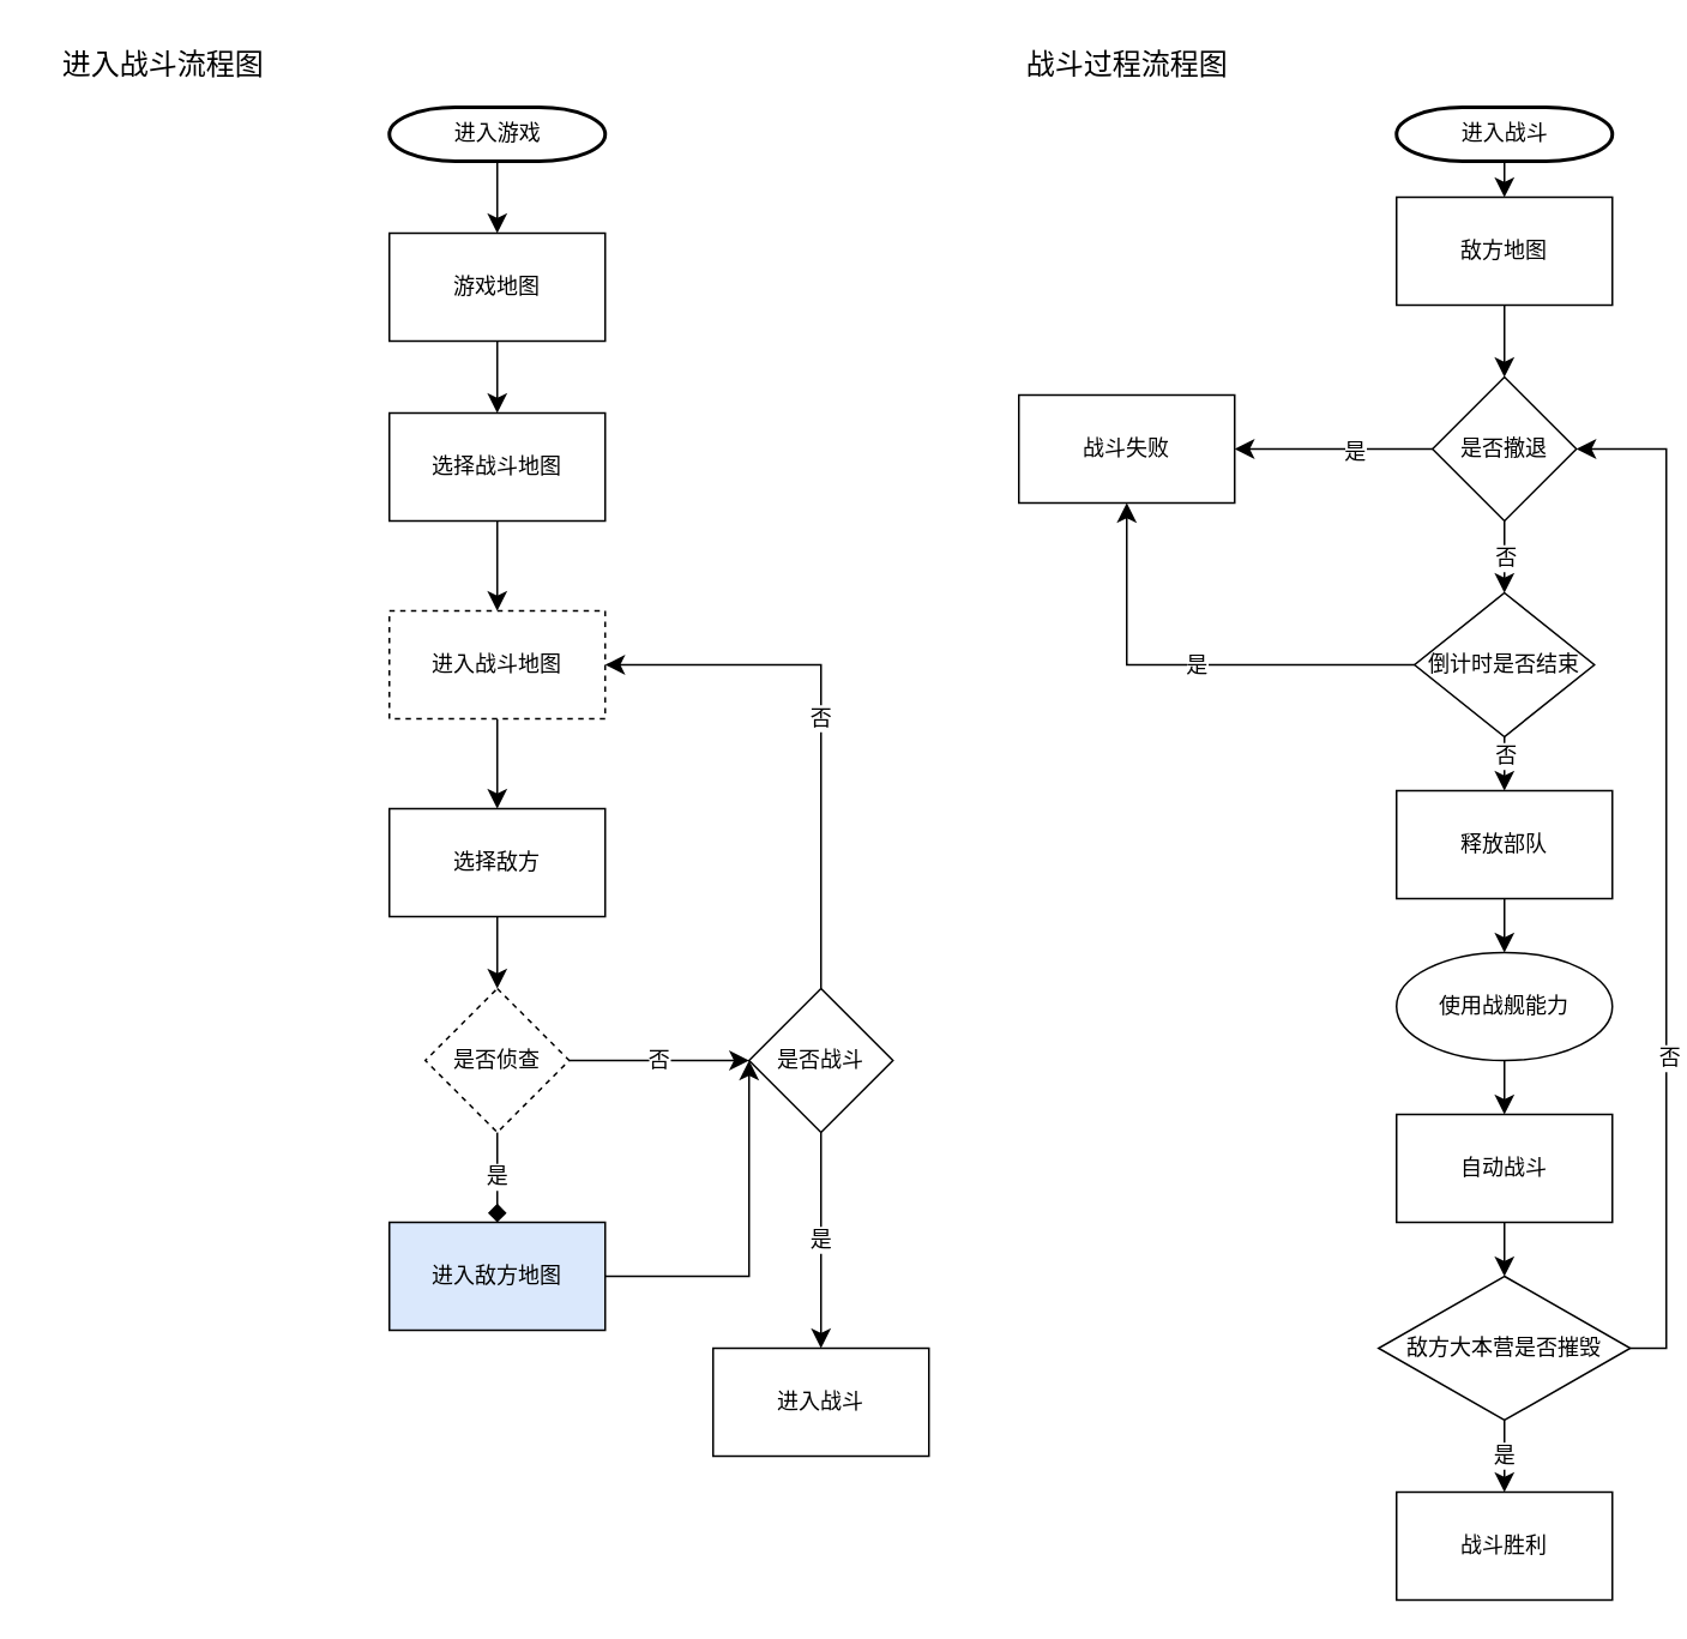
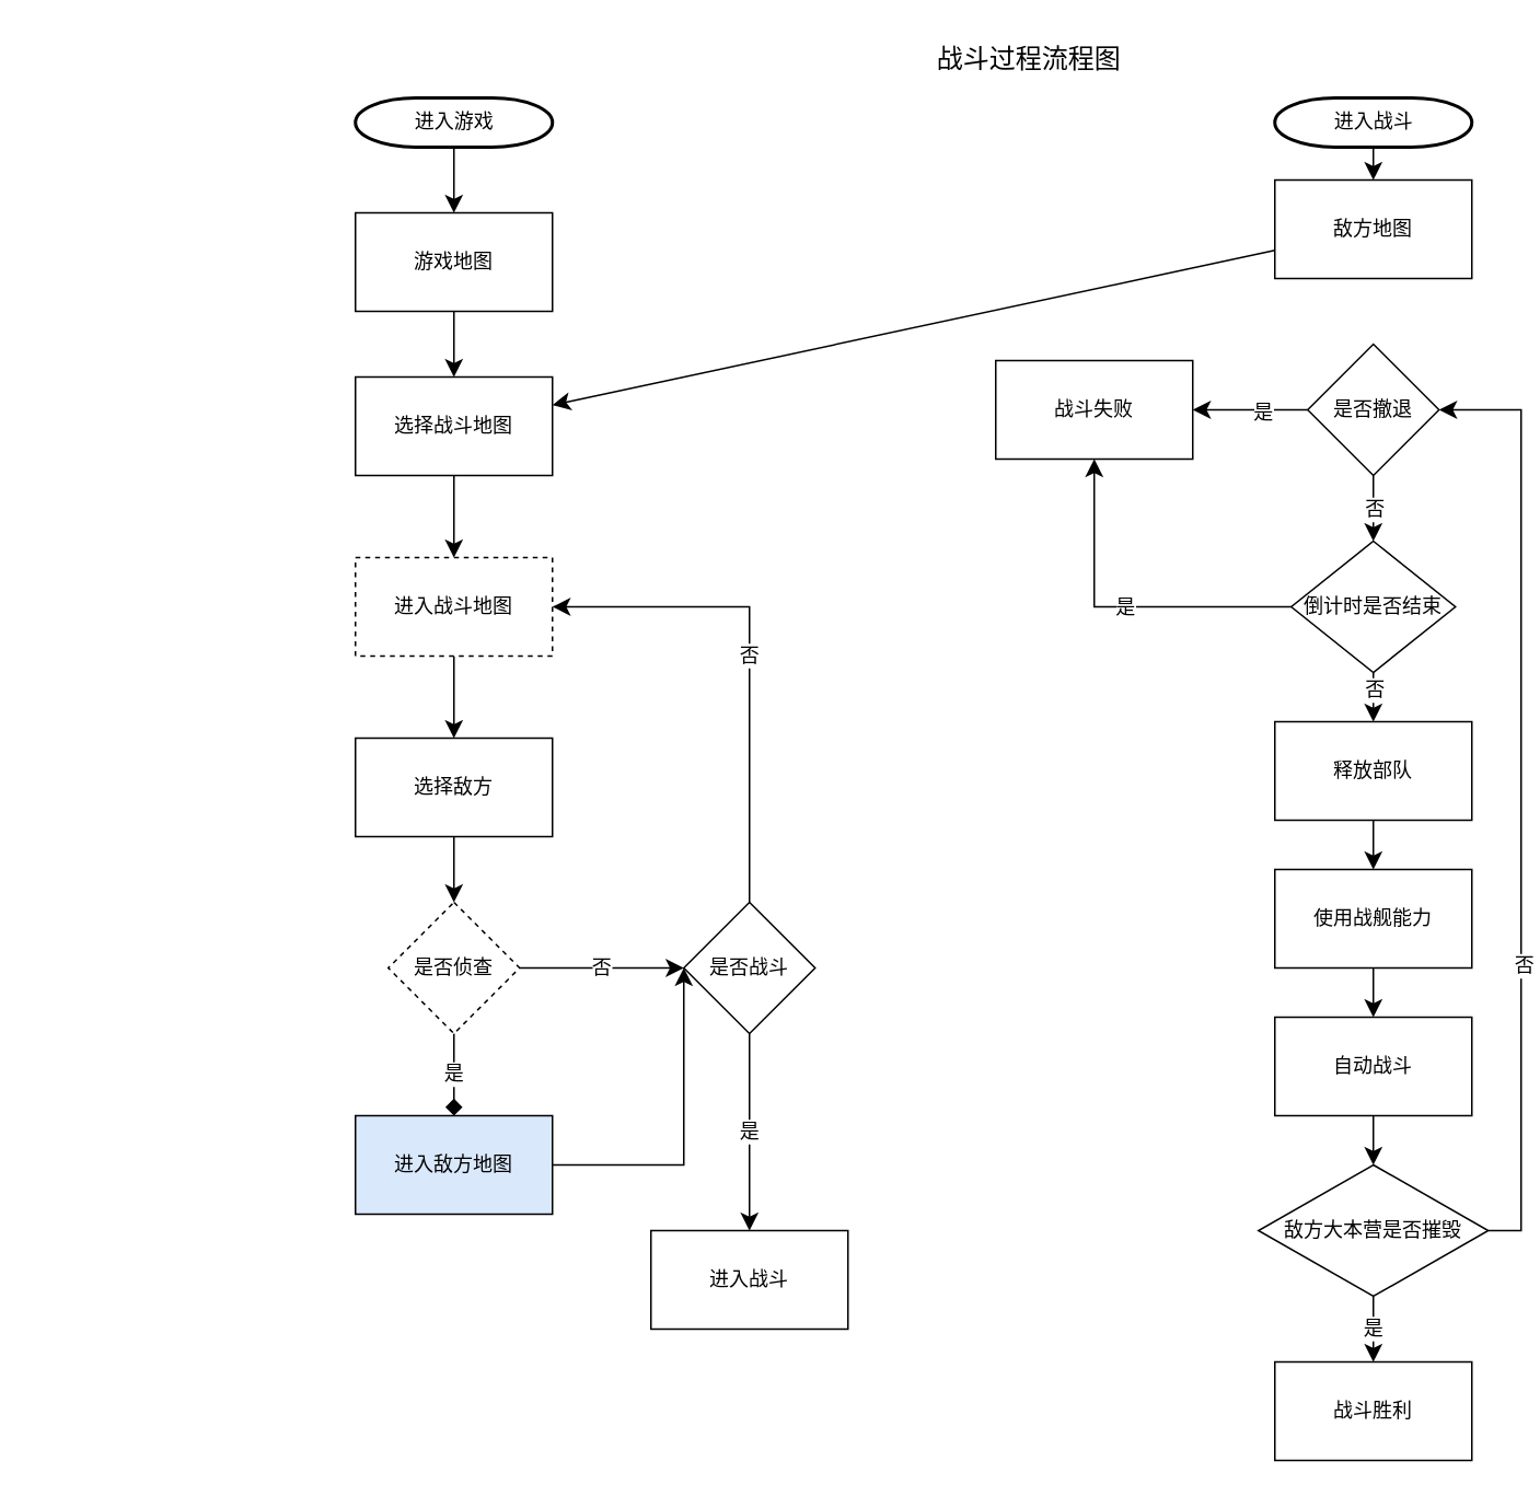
- <mxCell id="21" value="进入战斗流程图" style="text;html=1;align=center;verticalAlign=middle;resizable=0;points=[];autosize=1;strokeColor=none;fillColor=none;fontSize=16;" parent="1" vertex="1"><mxGeometry x="20" y="20" width="140" height="30" as="geometry" /></mxCell>
- <mxCell id="25" style="edgeStyle=none;curved=1;rounded=0;orthogonalLoop=1;jettySize=auto;html=1;entryX=0.5;entryY=0;entryDx=0;entryDy=0;fontSize=12;startSize=8;endSize=8;" parent="1" source="26" target="37" edge="1"><mxGeometry relative="1" as="geometry" /></mxCell>
+ <mxCell id="25" style="edgeStyle=none;curved=1;rounded=0;orthogonalLoop=1;jettySize=auto;html=1;fontSize=12;startSize=8;endSize=8;" parent="1" source="26" target="6" edge="1"><mxGeometry relative="1" as="geometry" /></mxCell>
- <mxCell id="32" value="战斗失败" style="whiteSpace=wrap;html=1;" parent="1" vertex="1"><mxGeometry x="566" y="219" width="120" height="60" as="geometry" /></mxCell>
+ <mxCell id="32" value="战斗失败" style="whiteSpace=wrap;html=1;" parent="1" vertex="1"><mxGeometry x="606" y="219" width="120" height="60" as="geometry" /></mxCell>
- <mxCell id="41" value="使用战舰能力" style="ellipse;whiteSpace=wrap;html=1;" vertex="1" parent="1"><mxGeometry x="776" y="529" width="120" height="60" as="geometry" /></mxCell>
+ <mxCell id="41" value="使用战舰能力" style="whiteSpace=wrap;html=1;" vertex="1" parent="1"><mxGeometry x="776" y="529" width="120" height="60" as="geometry" /></mxCell>
